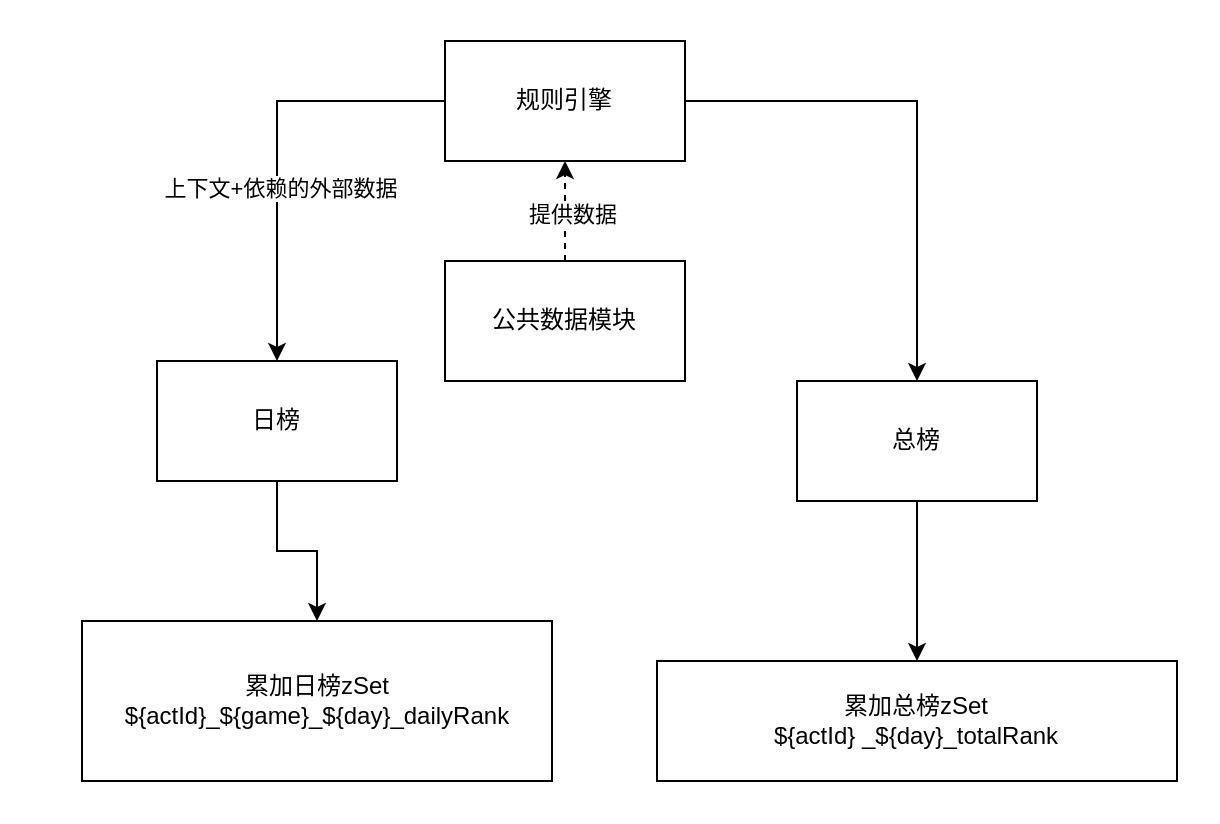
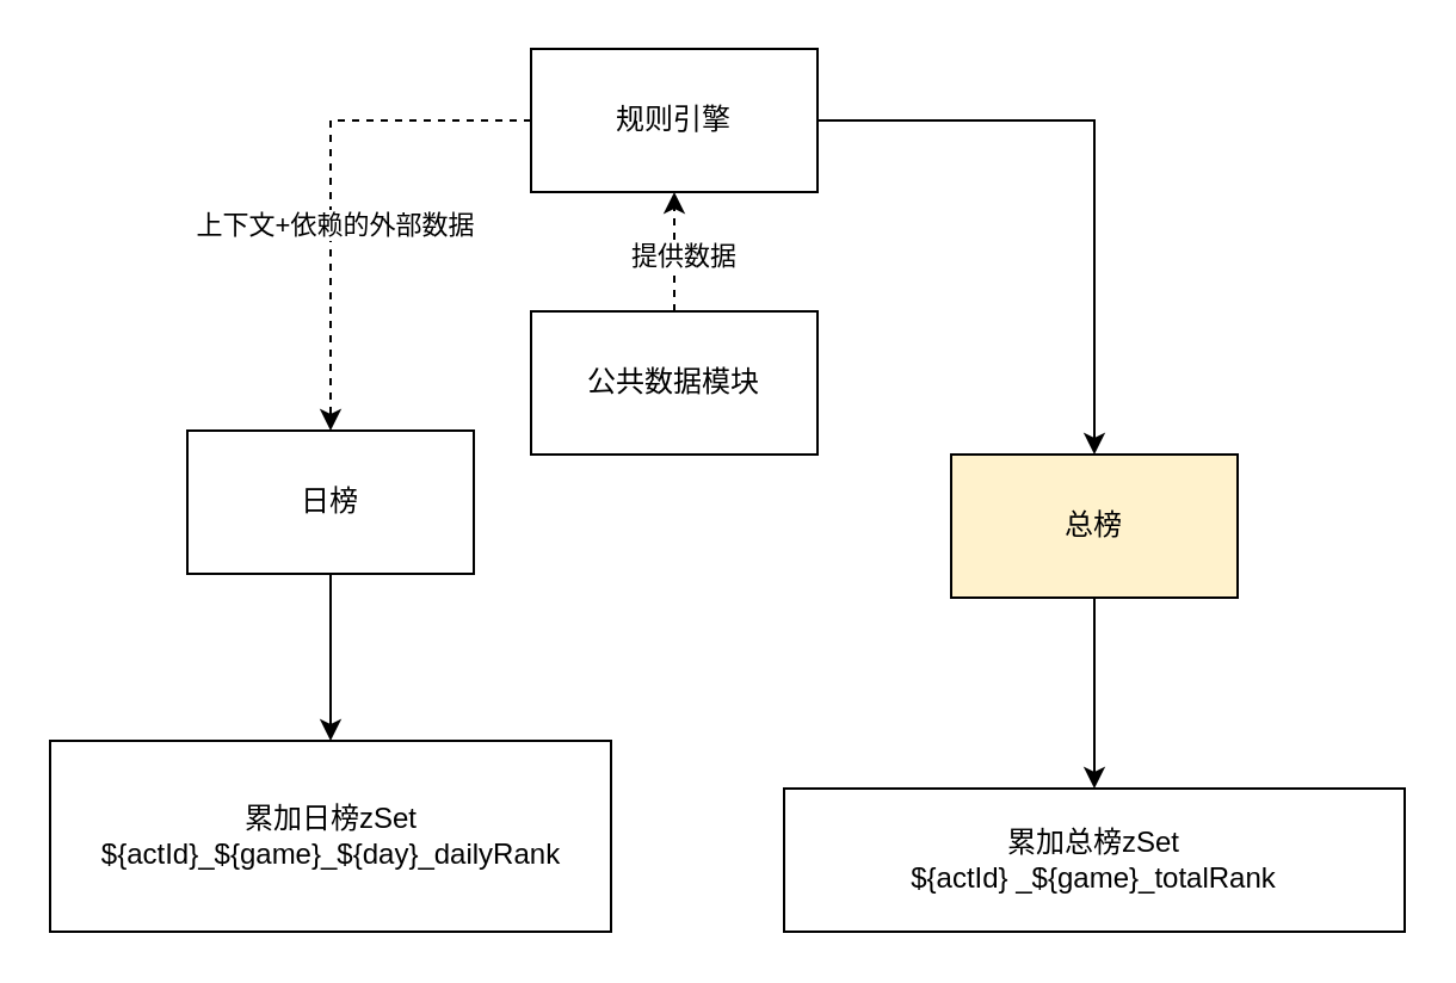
- <mxCell id="2" style="edgeStyle=orthogonalEdgeStyle;rounded=0;orthogonalLoop=1;jettySize=auto;html=1;entryX=0.5;entryY=0;entryDx=0;entryDy=0;" parent="1" source="5" target="7" edge="1"><mxGeometry relative="1" as="geometry" /></mxCell>
+ <mxCell id="2" style="edgeStyle=orthogonalEdgeStyle;rounded=0;orthogonalLoop=1;jettySize=auto;html=1;entryX=0.5;entryY=0;entryDx=0;entryDy=0;dashed=1;" parent="1" source="5" target="7" edge="1"><mxGeometry relative="1" as="geometry" /></mxCell>
- <mxCell id="9" value="总榜" style="rounded=0;whiteSpace=wrap;html=1;" parent="1" vertex="1"><mxGeometry x="398" y="190" width="120" height="60" as="geometry" /></mxCell>
+ <mxCell id="9" value="总榜" style="rounded=0;whiteSpace=wrap;html=1;fillColor=#fff2cc;" parent="1" vertex="1"><mxGeometry x="398" y="190" width="120" height="60" as="geometry" /></mxCell>
- <mxCell id="13" value="累加日榜zSet&lt;br&gt;${actId}_${game}_${day}_dailyRank" style="rounded=0;whiteSpace=wrap;html=1;" parent="1" vertex="1"><mxGeometry x="40.5" y="310" width="235" height="80" as="geometry" /></mxCell>
+ <mxCell id="13" value="累加日榜zSet&lt;br&gt;${actId}_${game}_${day}_dailyRank" style="rounded=0;whiteSpace=wrap;html=1;" parent="1" vertex="1"><mxGeometry x="20.5" y="310" width="235" height="80" as="geometry" /></mxCell>
- <mxCell id="14" value="累加总榜zSet&lt;br&gt;${actId} _${day}_totalRank" style="rounded=0;whiteSpace=wrap;html=1;" parent="1" vertex="1"><mxGeometry x="328" y="330" width="260" height="60" as="geometry" /></mxCell>
+ <mxCell id="14" value="累加总榜zSet&lt;br&gt;${actId} _${game}_totalRank" style="rounded=0;whiteSpace=wrap;html=1;" parent="1" vertex="1"><mxGeometry x="328" y="330" width="260" height="60" as="geometry" /></mxCell>
